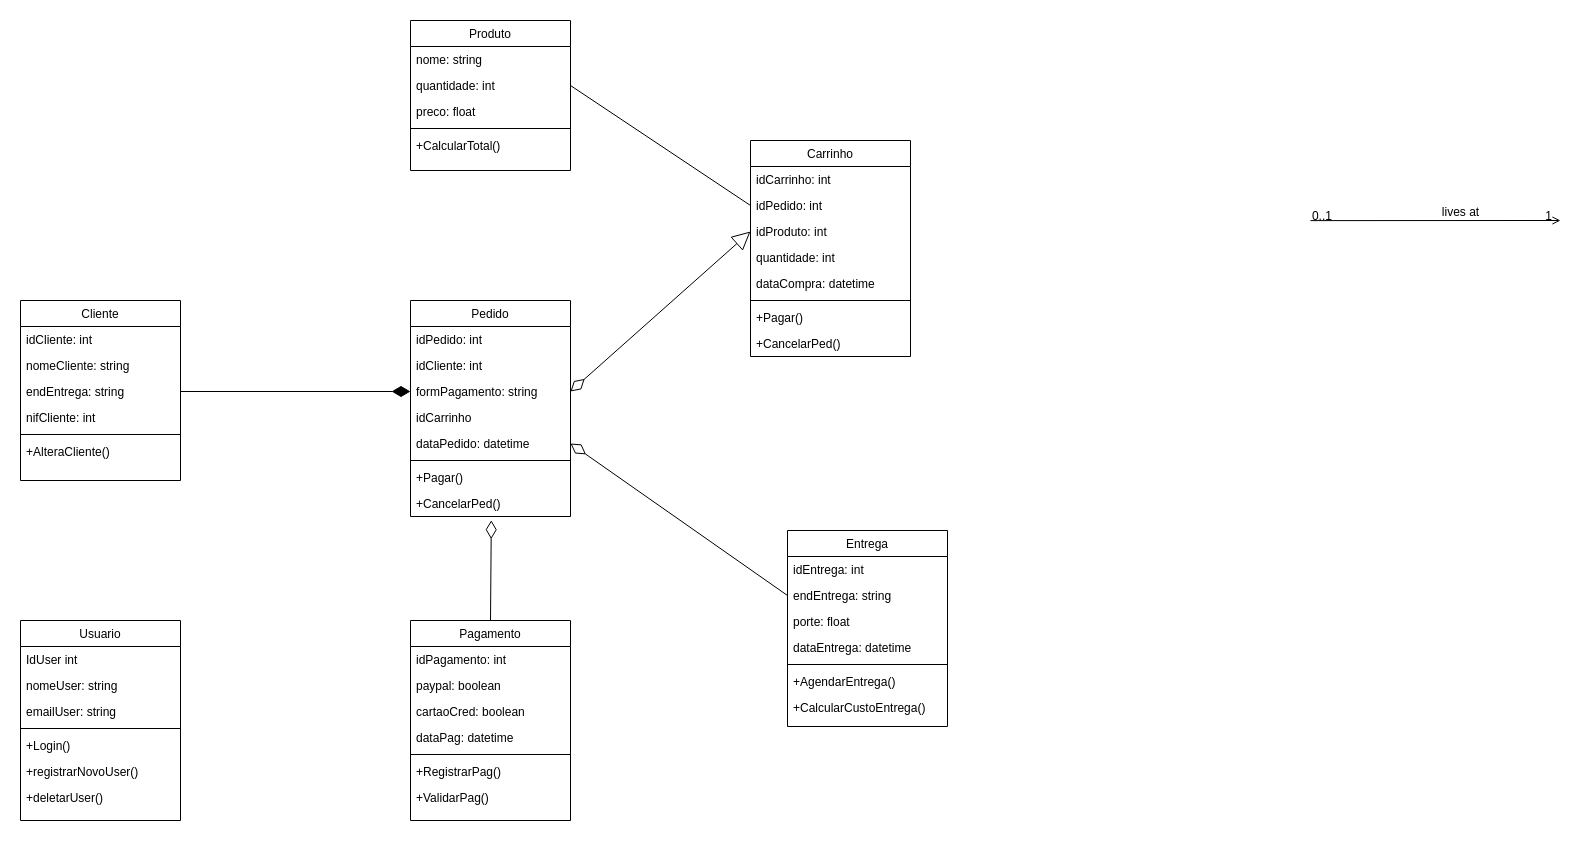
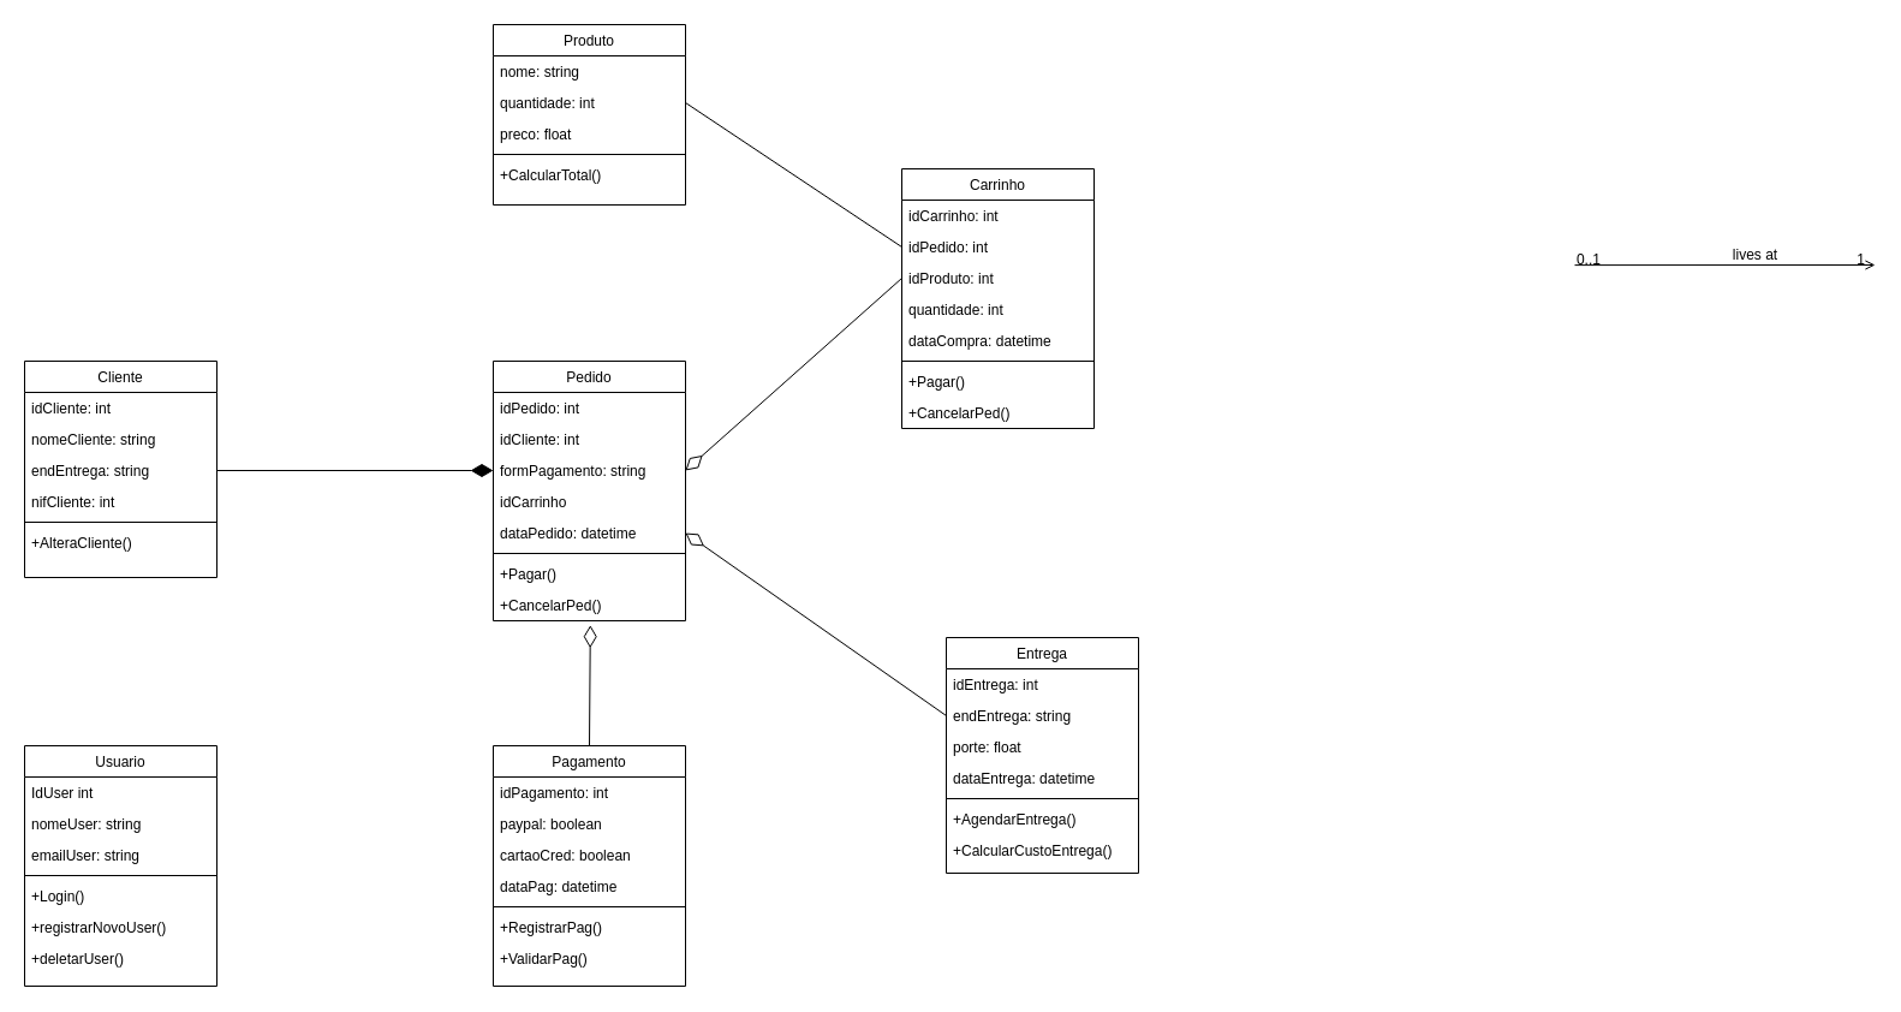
- <mxCell id="63" value="" style="endArrow=block;html=1;rounded=0;entryX=0;entryY=0.5;entryDx=0;entryDy=0;exitX=1;exitY=0.5;exitDx=0;exitDy=0;endSize=16;endFill=0;startArrow=diamondThin;startFill=0;startSize=16;" edge="1" parent="1" source="5" target="56"><mxGeometry width="50" height="50" relative="1" as="geometry"><mxPoint x="660" y="391" as="sourcePoint" /><mxPoint x="520" y="230" as="targetPoint" /></mxGeometry></mxCell>
+ <mxCell id="63" value="" style="endArrow=none;html=1;rounded=0;entryX=0;entryY=0.5;entryDx=0;entryDy=0;exitX=1;exitY=0.5;exitDx=0;exitDy=0;endSize=16;endFill=0;startArrow=diamondThin;startFill=0;startSize=16;" edge="1" parent="1" source="5" target="56"><mxGeometry width="50" height="50" relative="1" as="geometry"><mxPoint x="660" y="391" as="sourcePoint" /><mxPoint x="520" y="230" as="targetPoint" /></mxGeometry></mxCell>
